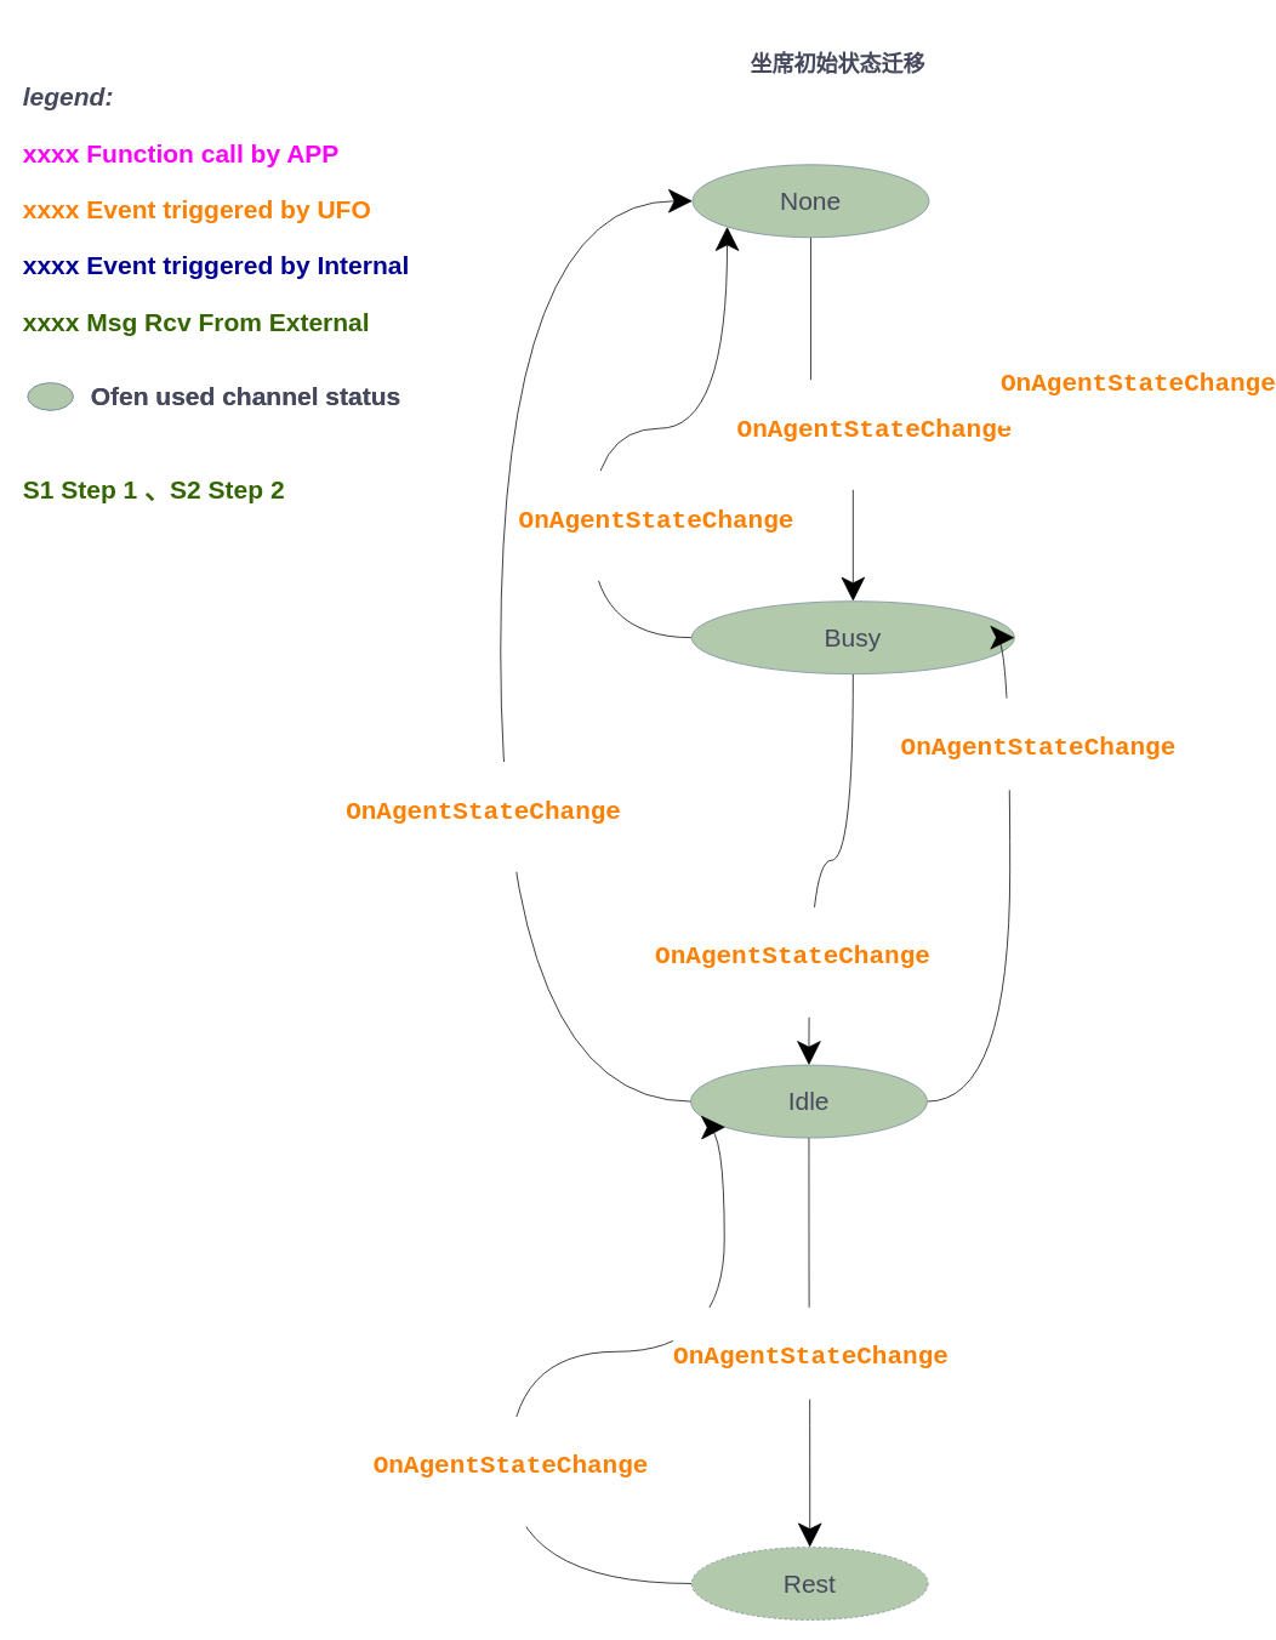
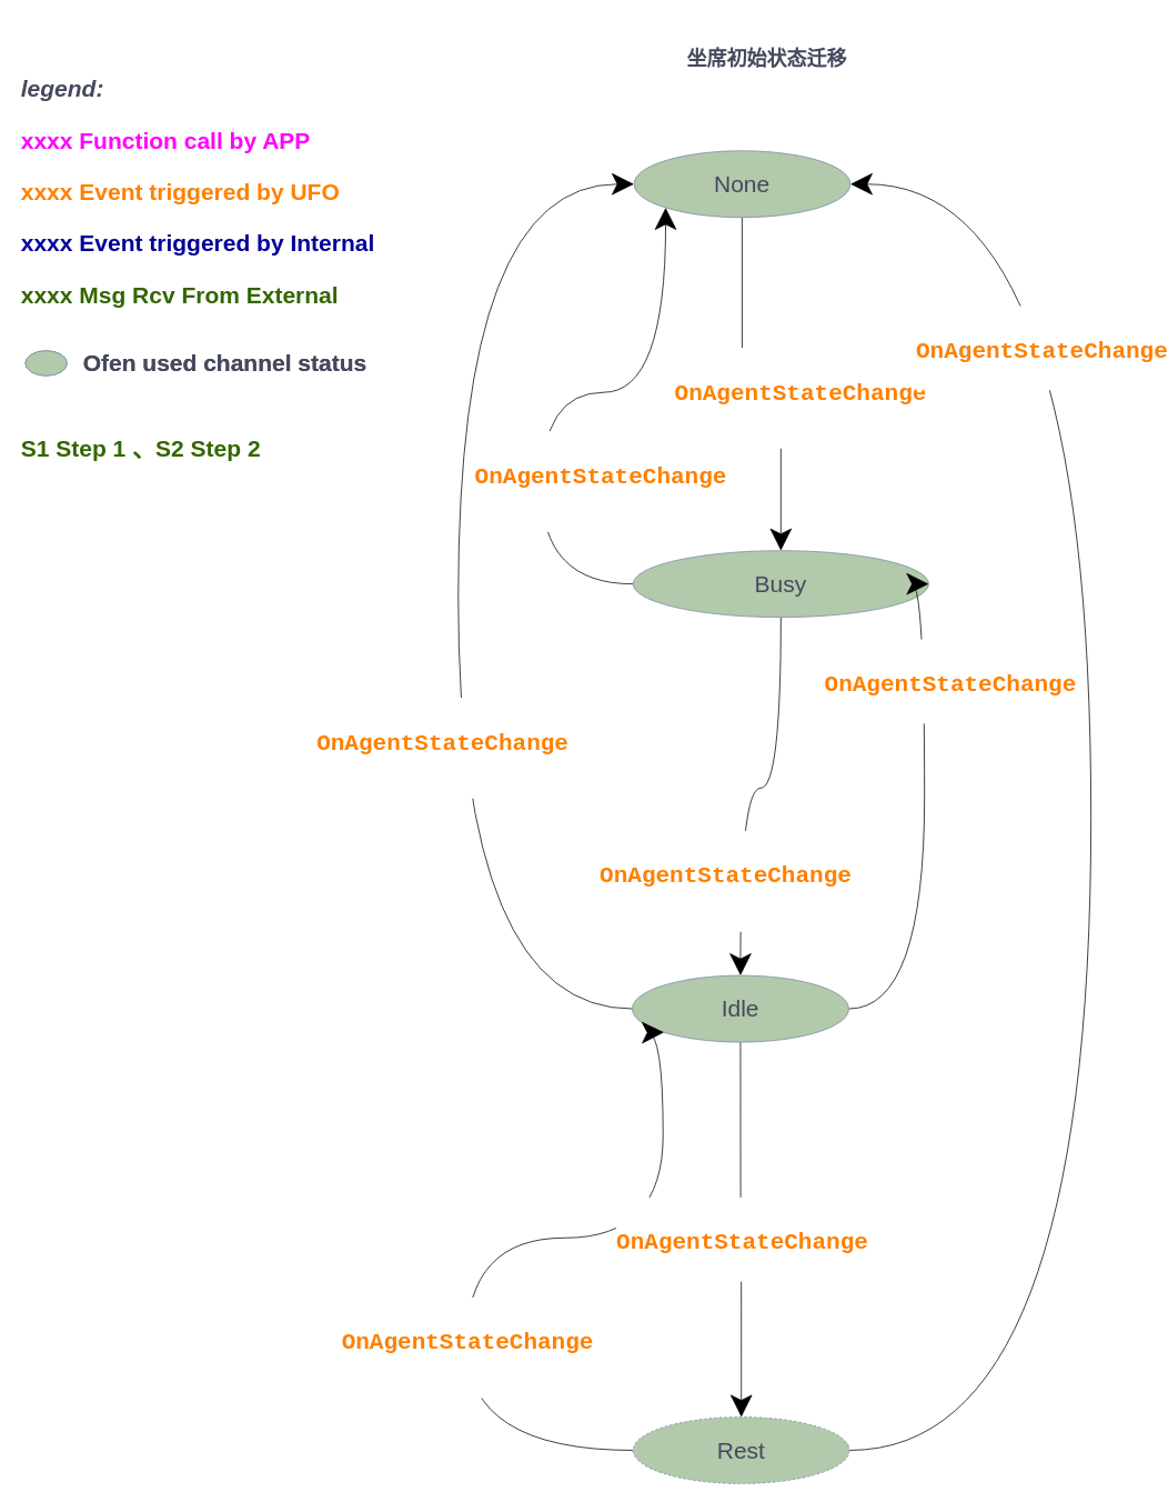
+ <mxCell id="16" style="edgeStyle=orthogonalEdgeStyle;curved=1;rounded=0;orthogonalLoop=1;jettySize=auto;html=1;entryX=1;entryY=0.5;entryDx=0;entryDy=0;endSize=24;" edge="1" parent="1" source="19" target="23"><mxGeometry relative="1" as="geometry"><Array as="points"><mxPoint x="1310" y="1740" /><mxPoint x="1310" y="220" /></Array></mxGeometry></mxCell>
